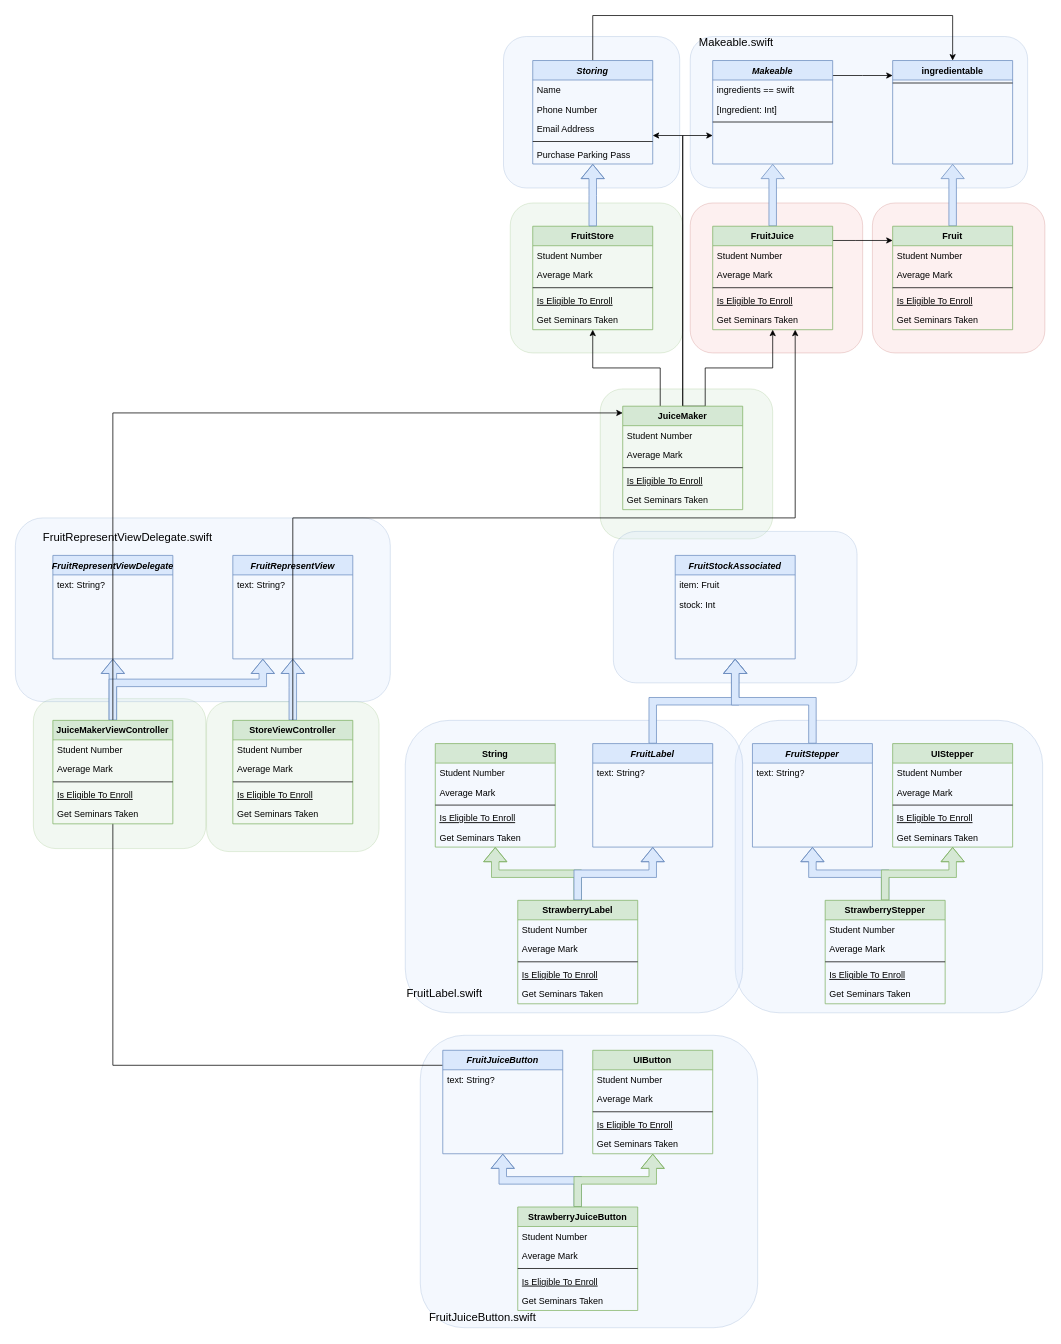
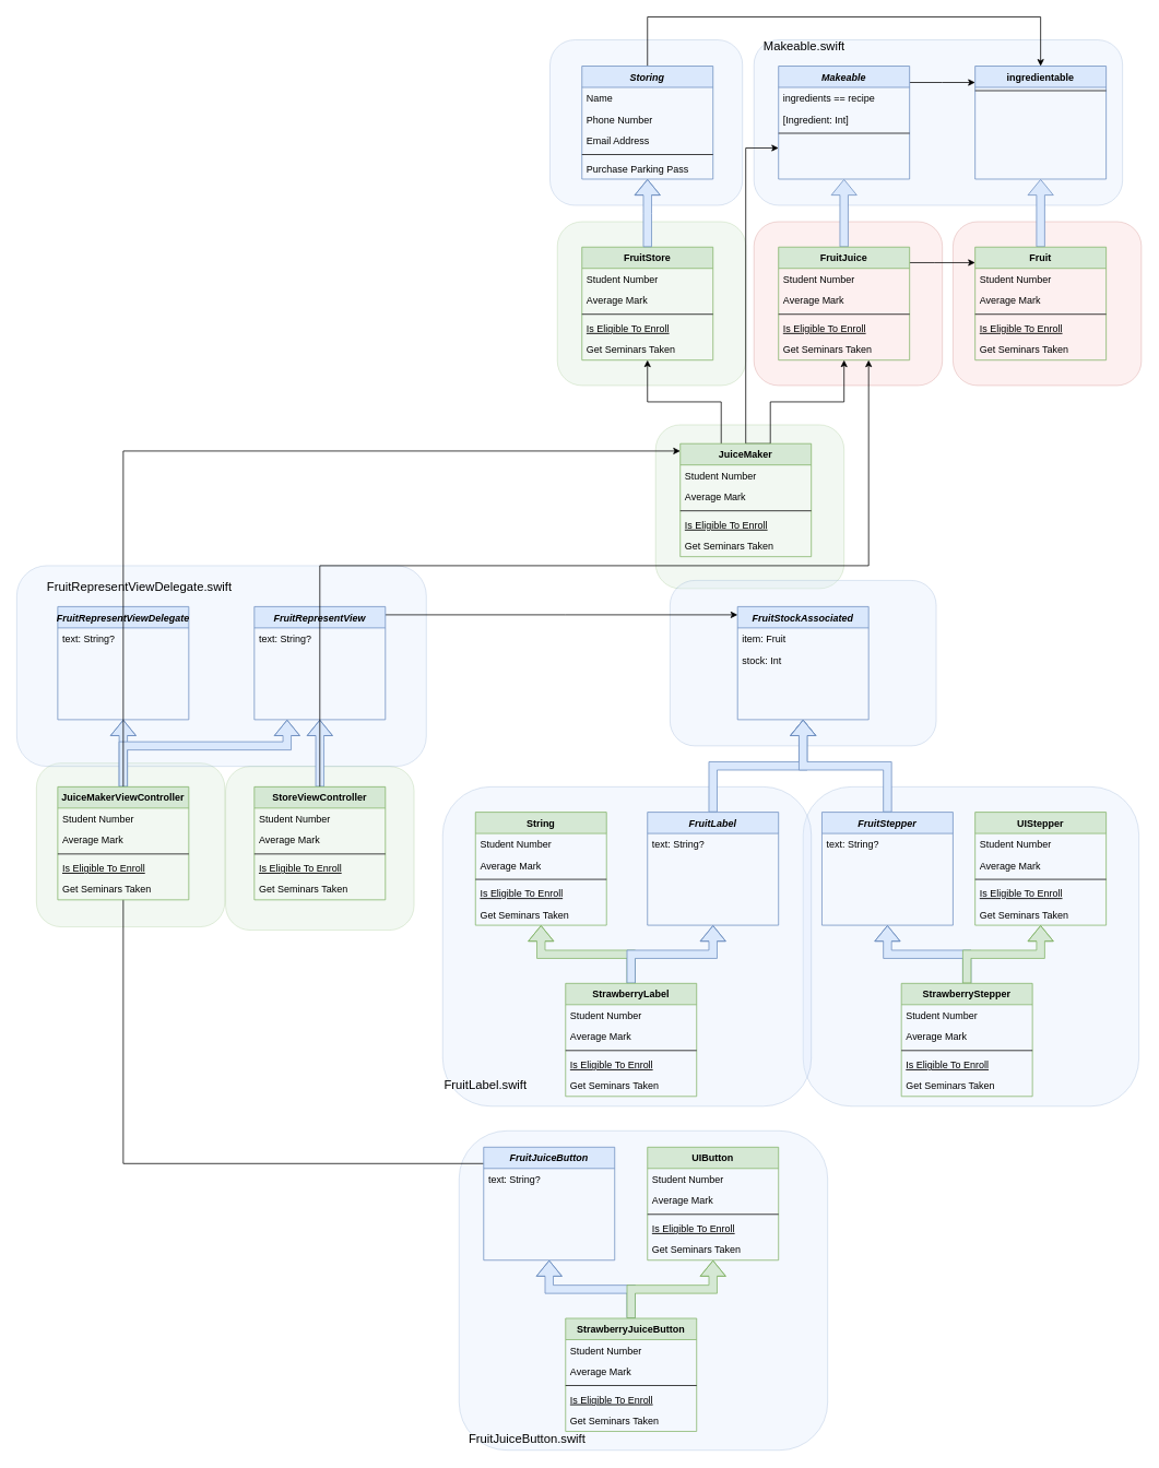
- <mxCell id="31" value="ingredients == swift" style="text;align=left;verticalAlign=top;spacingLeft=4;spacingRight=4;overflow=hidden;rotatable=0;points=[[0,0.5],[1,0.5]];portConstraint=eastwest;" vertex="1" parent="30"><mxGeometry y="26" width="160" height="26" as="geometry" /></mxCell>
+ <mxCell id="31" value="ingredients == recipe" style="text;align=left;verticalAlign=top;spacingLeft=4;spacingRight=4;overflow=hidden;rotatable=0;points=[[0,0.5],[1,0.5]];portConstraint=eastwest;" vertex="1" parent="30"><mxGeometry y="26" width="160" height="26" as="geometry" /></mxCell>
- <mxCell id="53" style="edgeStyle=orthogonalEdgeStyle;rounded=0;orthogonalLoop=1;jettySize=auto;html=1;" edge="1" parent="1" source="55" target="16"><mxGeometry relative="1" as="geometry"><Array as="points"><mxPoint x="910" y="180" /></Array></mxGeometry></mxCell>
+ <mxCell id="98" style="edgeStyle=orthogonalEdgeStyle;rounded=0;orthogonalLoop=1;jettySize=auto;html=1;" edge="1" parent="1" source="99" target="61"><mxGeometry relative="1" as="geometry"><Array as="points"><mxPoint x="690" y="750" /><mxPoint x="690" y="750" /></Array></mxGeometry></mxCell>
